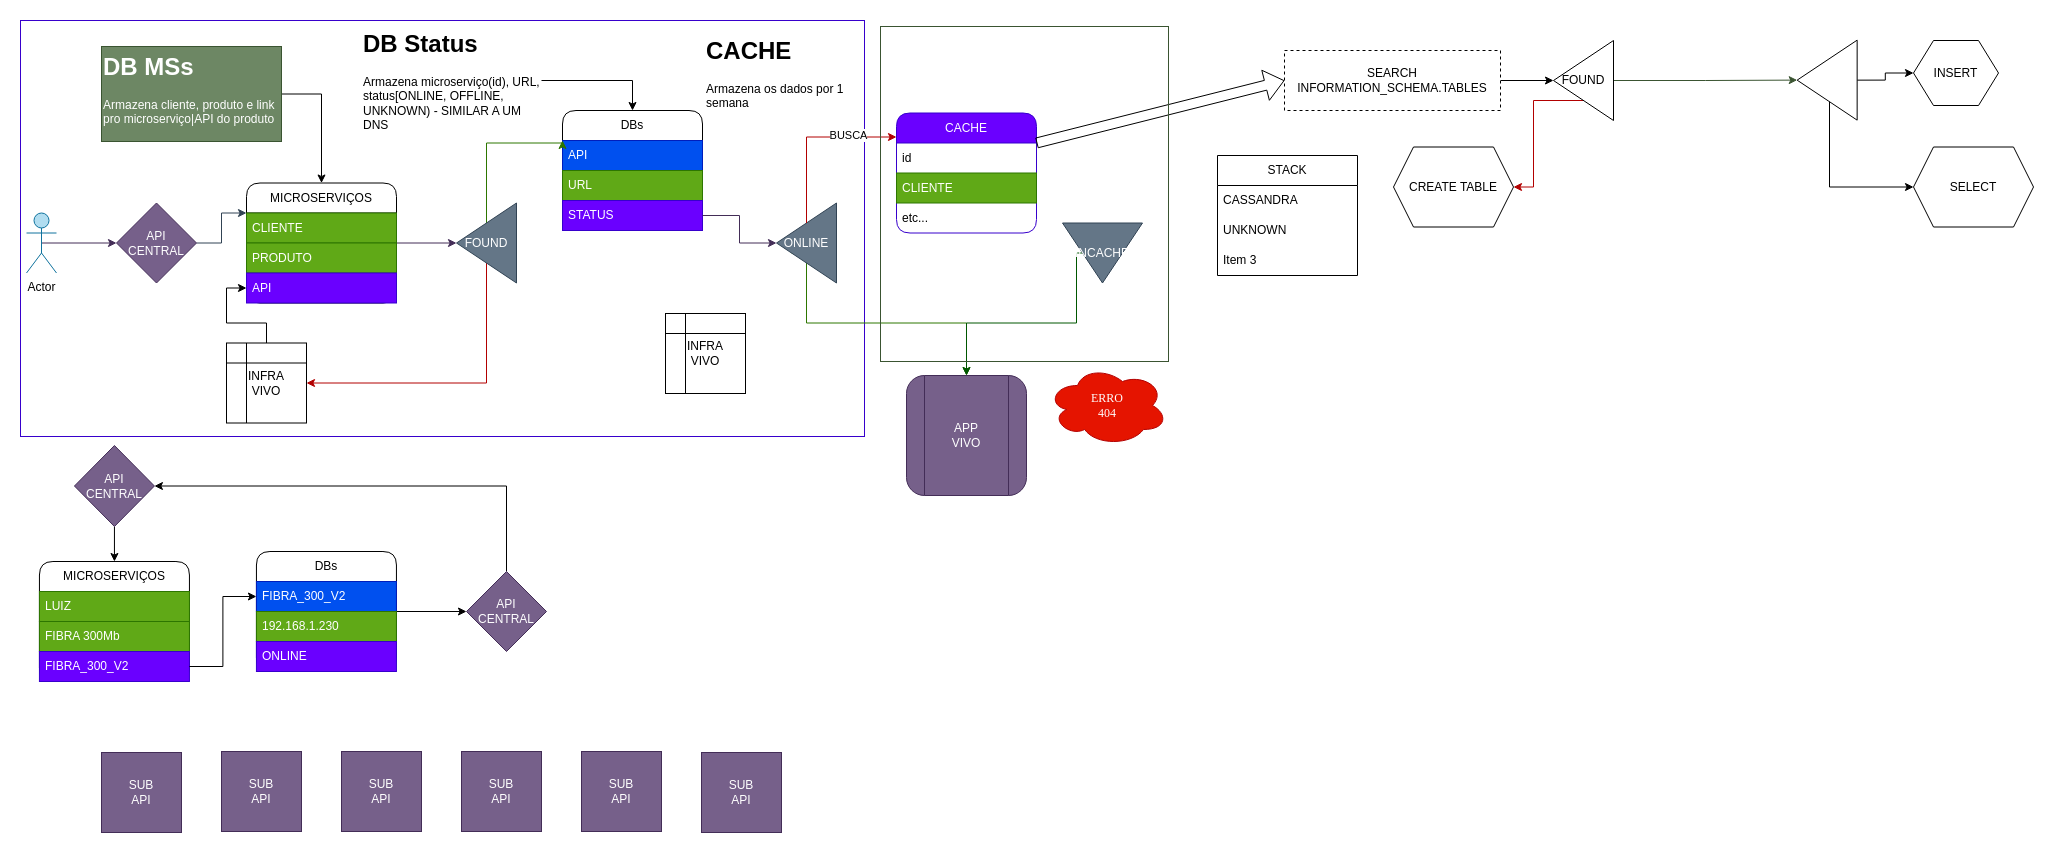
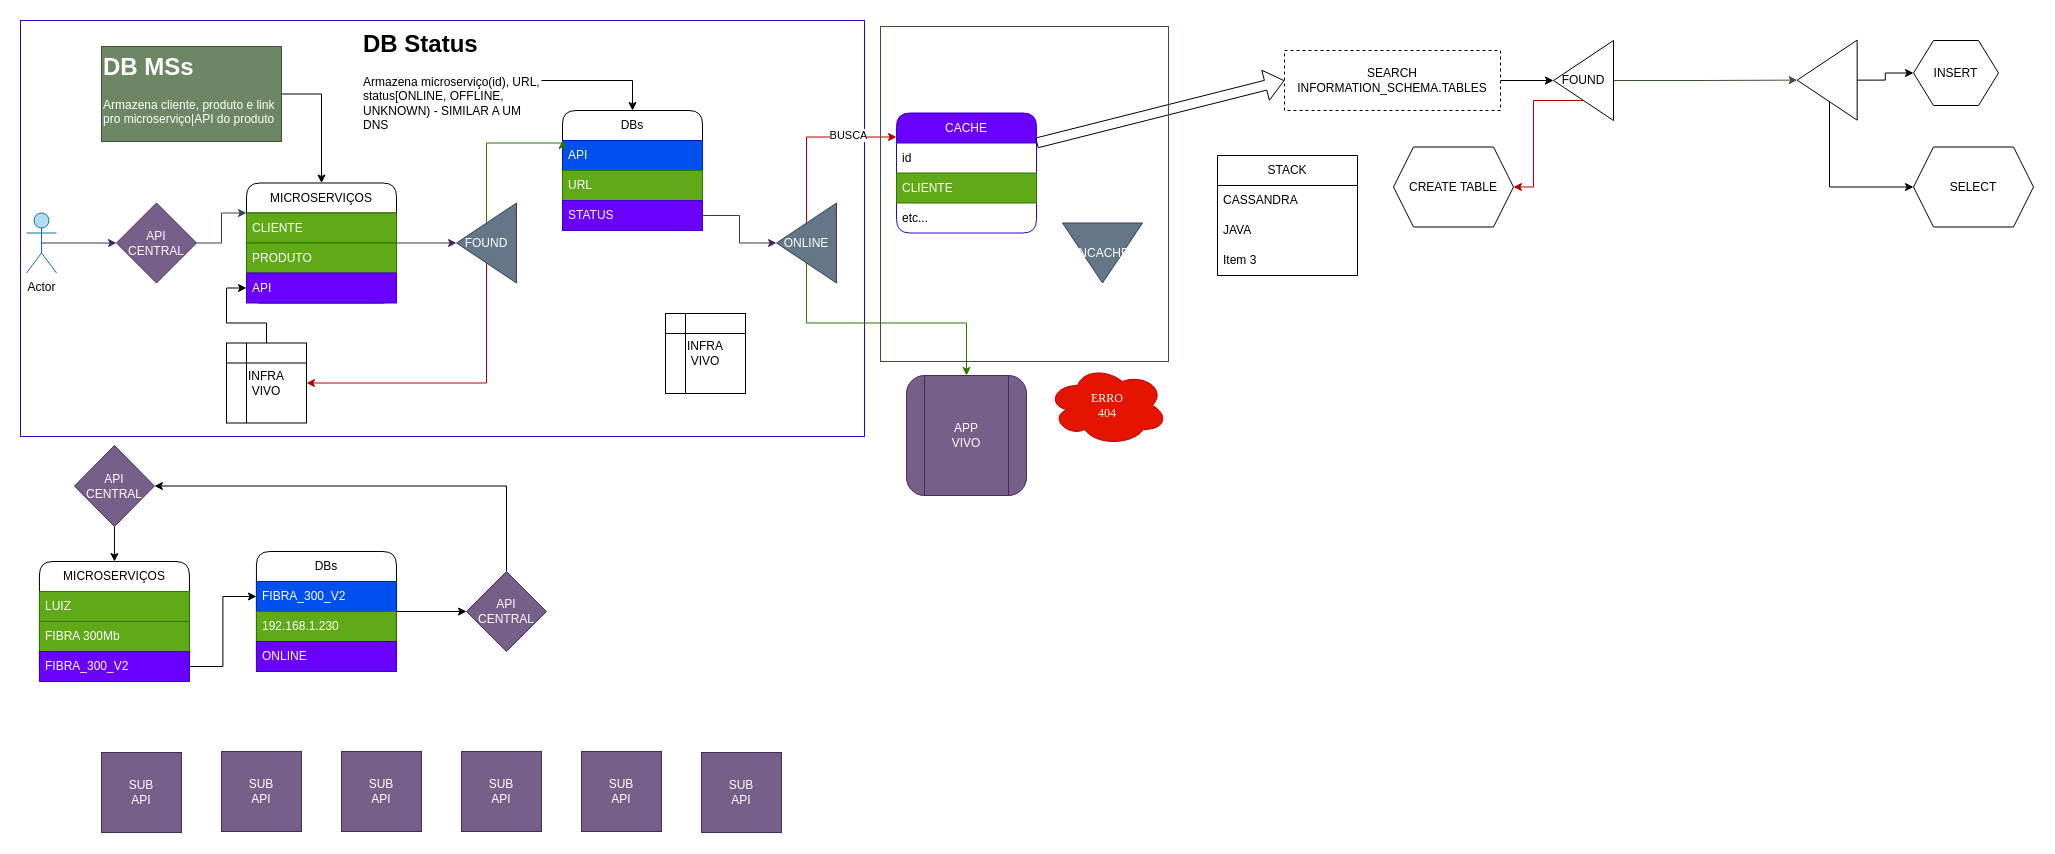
- <mxCell id="56" value="&lt;h1 style=&quot;margin-top: 0px;&quot;&gt;CACHE&lt;/h1&gt;&lt;p&gt;Armazena os dados por 1 semana&lt;/p&gt;" style="text;html=1;whiteSpace=wrap;overflow=hidden;rounded=0;" parent="1" vertex="1"><mxGeometry x="704" y="30" width="149" height="87" as="geometry" /></mxCell>
- <mxCell id="75" value="UNKNOWN" style="text;strokeColor=none;fillColor=none;align=left;verticalAlign=middle;spacingLeft=4;spacingRight=4;overflow=hidden;points=[[0,0.5],[1,0.5]];portConstraint=eastwest;rotatable=0;whiteSpace=wrap;html=1;" vertex="1" parent="73"><mxGeometry y="60" width="140" height="30" as="geometry" /></mxCell>
+ <mxCell id="75" value="JAVA" style="text;strokeColor=none;fillColor=none;align=left;verticalAlign=middle;spacingLeft=4;spacingRight=4;overflow=hidden;points=[[0,0.5],[1,0.5]];portConstraint=eastwest;rotatable=0;whiteSpace=wrap;html=1;" vertex="1" parent="73"><mxGeometry y="60" width="140" height="30" as="geometry" /></mxCell>
- <mxCell id="31" style="edgeStyle=orthogonalEdgeStyle;rounded=0;orthogonalLoop=1;jettySize=auto;html=1;exitX=0.5;exitY=1;exitDx=0;exitDy=0;entryX=0.5;entryY=0;entryDx=0;entryDy=0;fillColor=#008a00;strokeColor=#005700;" parent="1" source="32" target="28" edge="1"><mxGeometry relative="1" as="geometry"><Array as="points"><mxPoint x="1076" y="322.5" /><mxPoint x="966" y="322.5" /></Array></mxGeometry></mxCell>
